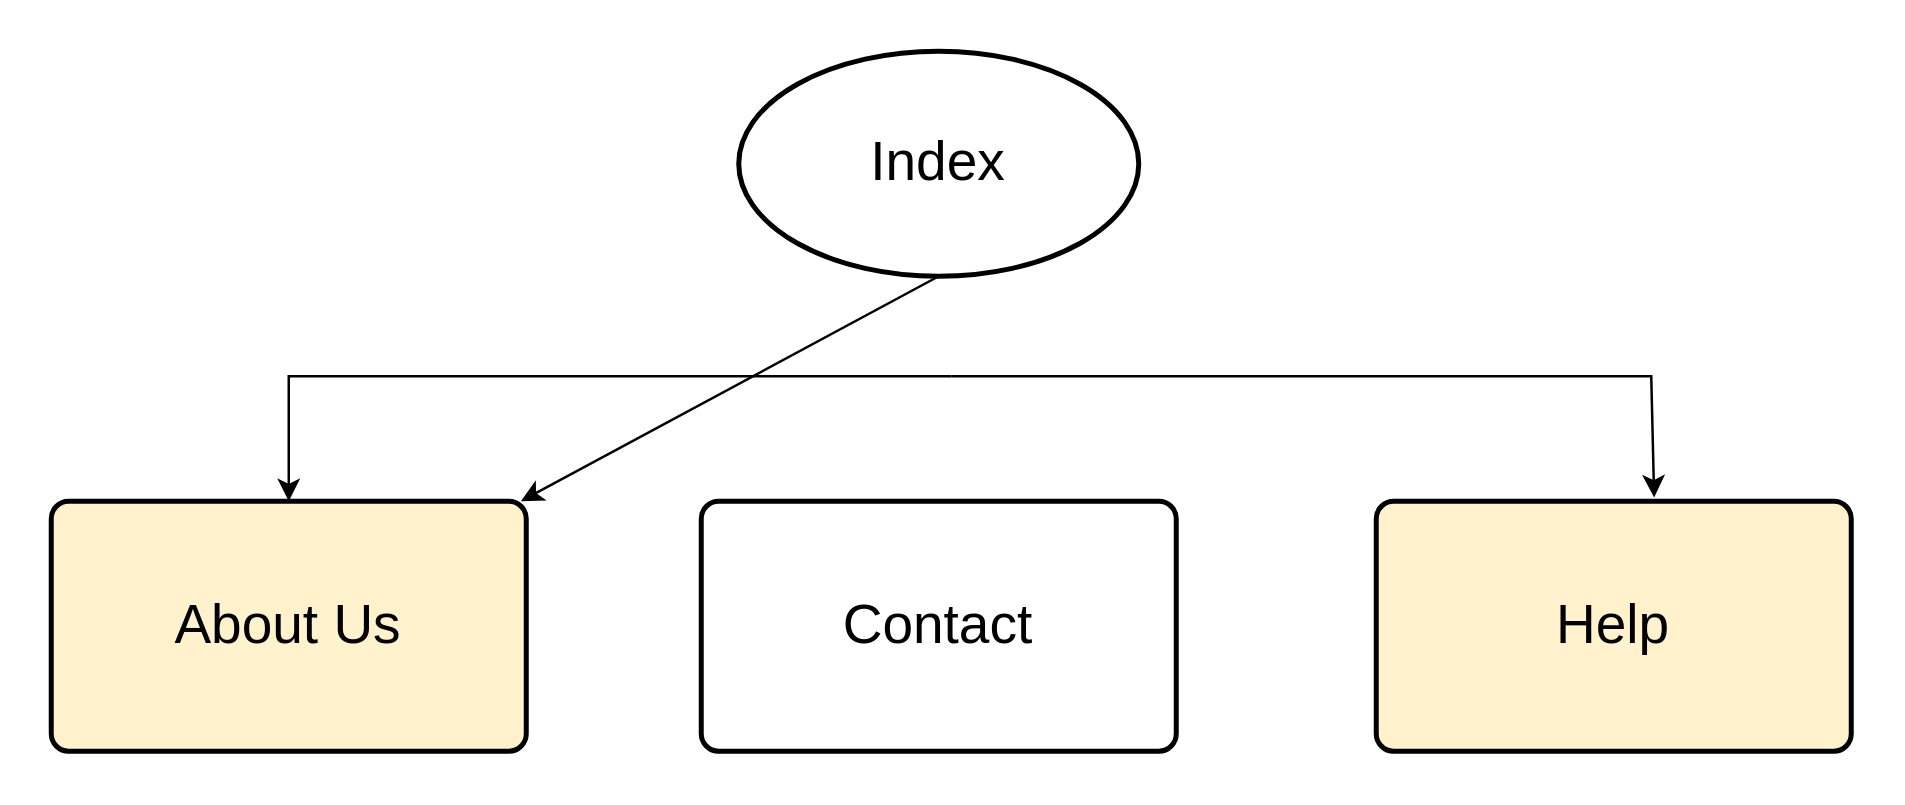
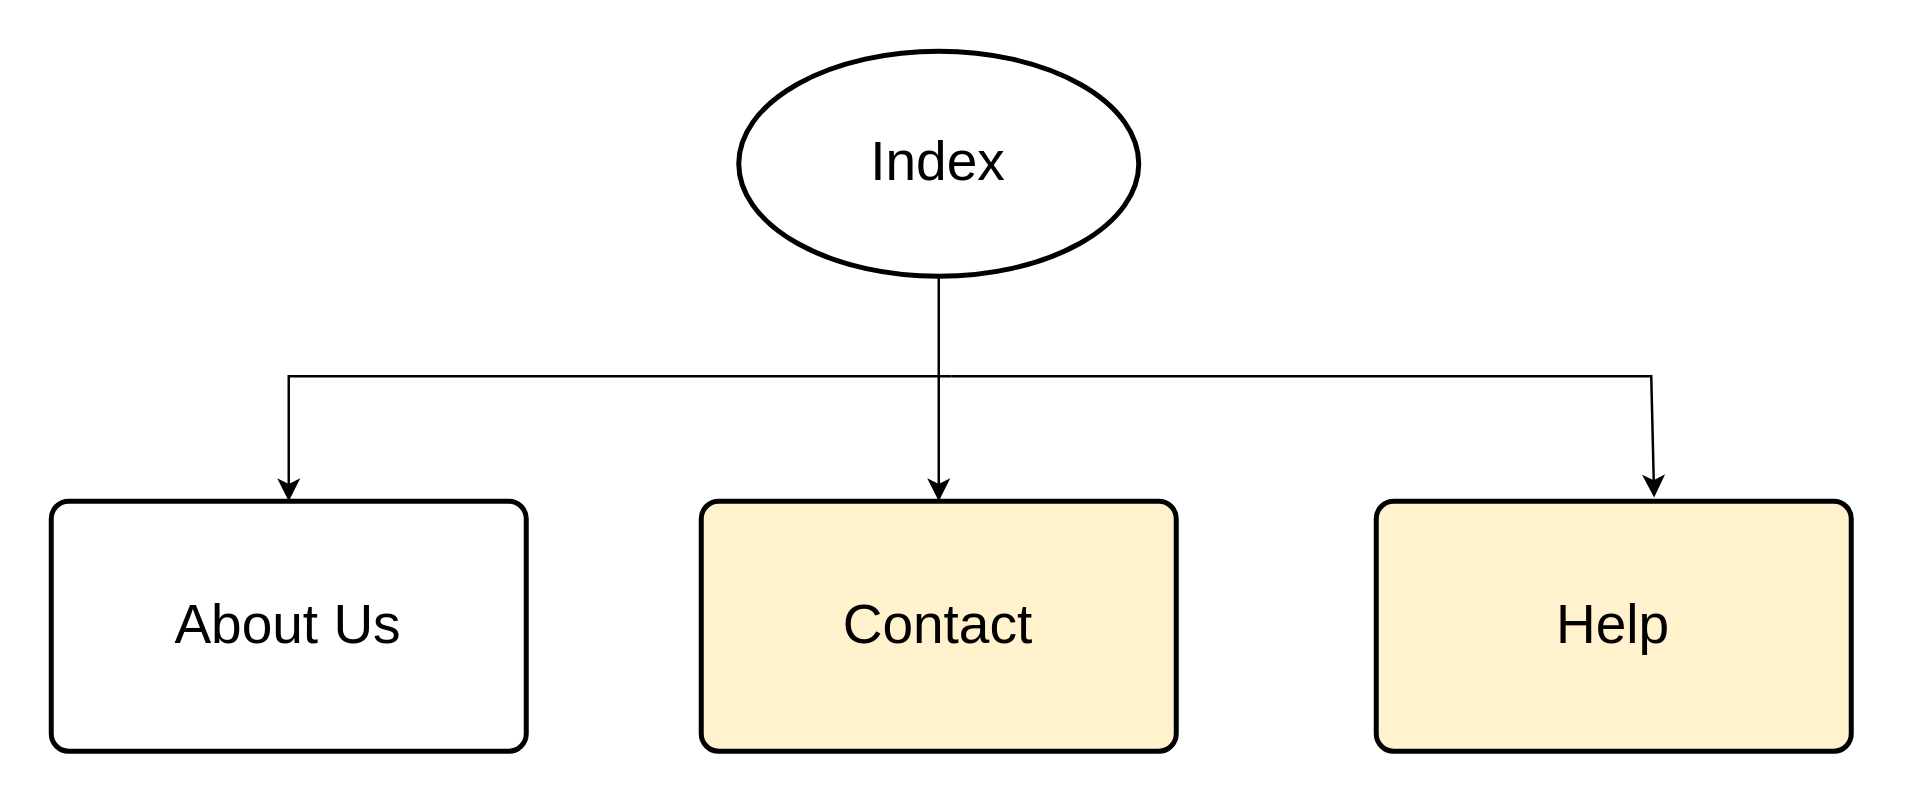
- <mxCell id="6" value="" style="endArrow=classic;html=1;rounded=0;exitX=0.5;exitY=1;exitDx=0;exitDy=0;exitPerimeter=0;" edge="1" parent="1" source="2" target="3"><mxGeometry width="50" height="50" relative="1" as="geometry"><mxPoint x="190" y="690" as="sourcePoint" /><mxPoint x="240" y="640" as="targetPoint" /></mxGeometry></mxCell>
+ <mxCell id="6" value="" style="endArrow=classic;html=1;rounded=0;entryX=0.5;entryY=0;entryDx=0;entryDy=0;exitX=0.5;exitY=1;exitDx=0;exitDy=0;exitPerimeter=0;" edge="1" parent="1" source="2" target="5"><mxGeometry width="50" height="50" relative="1" as="geometry"><mxPoint x="190" y="690" as="sourcePoint" /><mxPoint x="240" y="640" as="targetPoint" /></mxGeometry></mxCell>
- <mxCell id="3" value="&lt;font style=&quot;font-size: 22px;&quot;&gt;About Us&lt;/font&gt;" style="rounded=1;whiteSpace=wrap;html=1;absoluteArcSize=1;arcSize=14;strokeWidth=2;fillColor=#fff2cc;" vertex="1" parent="1"><mxGeometry x="20" y="200" width="190" height="100" as="geometry" /></mxCell>
+ <mxCell id="3" value="&lt;font style=&quot;font-size: 22px;&quot;&gt;About Us&lt;/font&gt;" style="rounded=1;whiteSpace=wrap;html=1;absoluteArcSize=1;arcSize=14;strokeWidth=2;" vertex="1" parent="1"><mxGeometry x="20" y="200" width="190" height="100" as="geometry" /></mxCell>
- <mxCell id="5" value="&lt;font style=&quot;font-size: 22px;&quot;&gt;Contact&lt;/font&gt;" style="rounded=1;whiteSpace=wrap;html=1;absoluteArcSize=1;arcSize=14;strokeWidth=2;" vertex="1" parent="1"><mxGeometry x="280" y="200" width="190" height="100" as="geometry" /></mxCell>
+ <mxCell id="5" value="&lt;font style=&quot;font-size: 22px;&quot;&gt;Contact&lt;/font&gt;" style="rounded=1;whiteSpace=wrap;html=1;absoluteArcSize=1;arcSize=14;strokeWidth=2;fillColor=#fff2cc;" vertex="1" parent="1"><mxGeometry x="280" y="200" width="190" height="100" as="geometry" /></mxCell>
